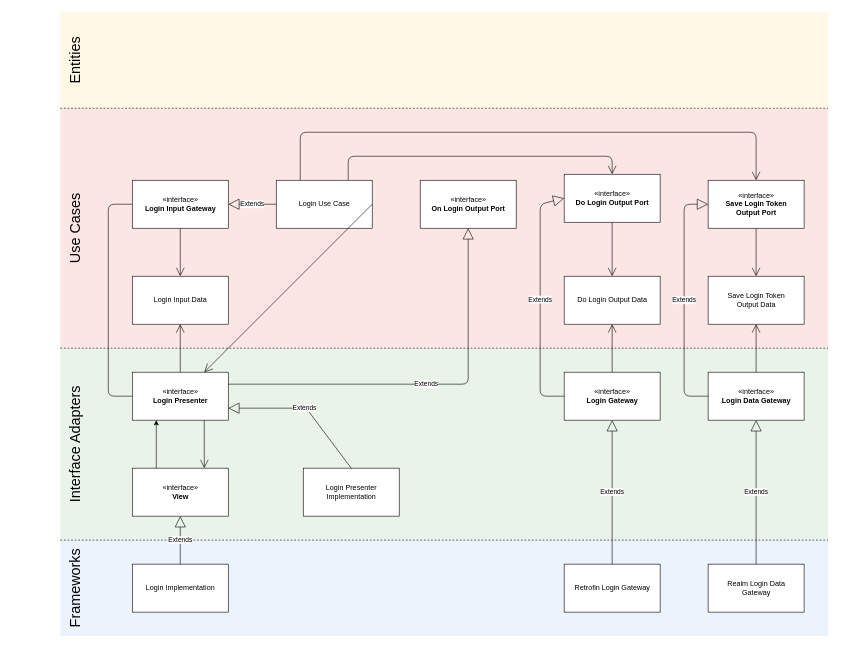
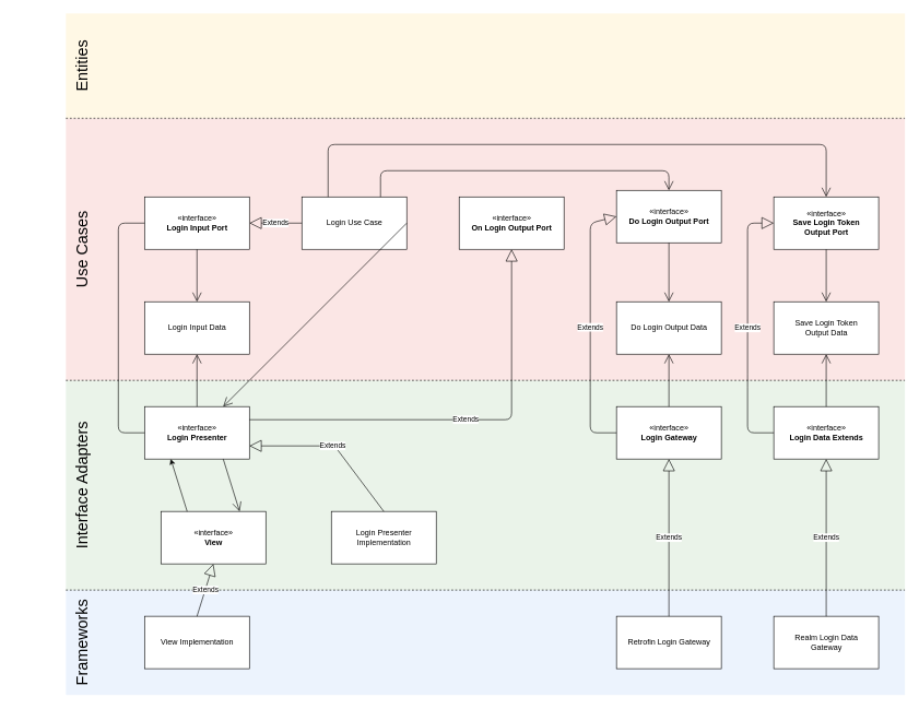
- <mxCell id="11" value="«interface»&lt;br&gt;&lt;b&gt;Login Input Gateway&lt;/b&gt;" style="html=1;" parent="1" vertex="1"><mxGeometry x="220" y="300" width="160" height="80" as="geometry" /></mxCell>
+ <mxCell id="11" value="«interface»&lt;br&gt;&lt;b&gt;Login Input Port&lt;/b&gt;" style="html=1;" parent="1" vertex="1"><mxGeometry x="220" y="300" width="160" height="80" as="geometry" /></mxCell>
- <mxCell id="28" value="«interface»&lt;br&gt;&lt;b&gt;Login Data Gateway&lt;/b&gt;" style="html=1;" parent="1" vertex="1"><mxGeometry x="1180" y="620" width="160" height="80" as="geometry" /></mxCell>
+ <mxCell id="28" value="«interface»&lt;br&gt;&lt;b&gt;Login Data Extends&lt;/b&gt;" style="html=1;" parent="1" vertex="1"><mxGeometry x="1180" y="620" width="160" height="80" as="geometry" /></mxCell>
- <mxCell id="33" value="«interface»&lt;br&gt;&lt;b&gt;View&lt;/b&gt;" style="html=1;" parent="1" vertex="1"><mxGeometry x="220" y="780" width="160" height="80" as="geometry" /></mxCell>
+ <mxCell id="33" value="«interface»&lt;br&gt;&lt;b&gt;View&lt;/b&gt;" style="html=1;" parent="1" vertex="1"><mxGeometry x="245" y="780" width="160" height="80" as="geometry" /></mxCell>
- <mxCell id="35" value="Login Implementation" style="html=1;" parent="1" vertex="1"><mxGeometry x="220" y="940" width="160" height="80" as="geometry" /></mxCell>
+ <mxCell id="35" value="View Implementation" style="html=1;" parent="1" vertex="1"><mxGeometry x="220" y="940" width="160" height="80" as="geometry" /></mxCell>
